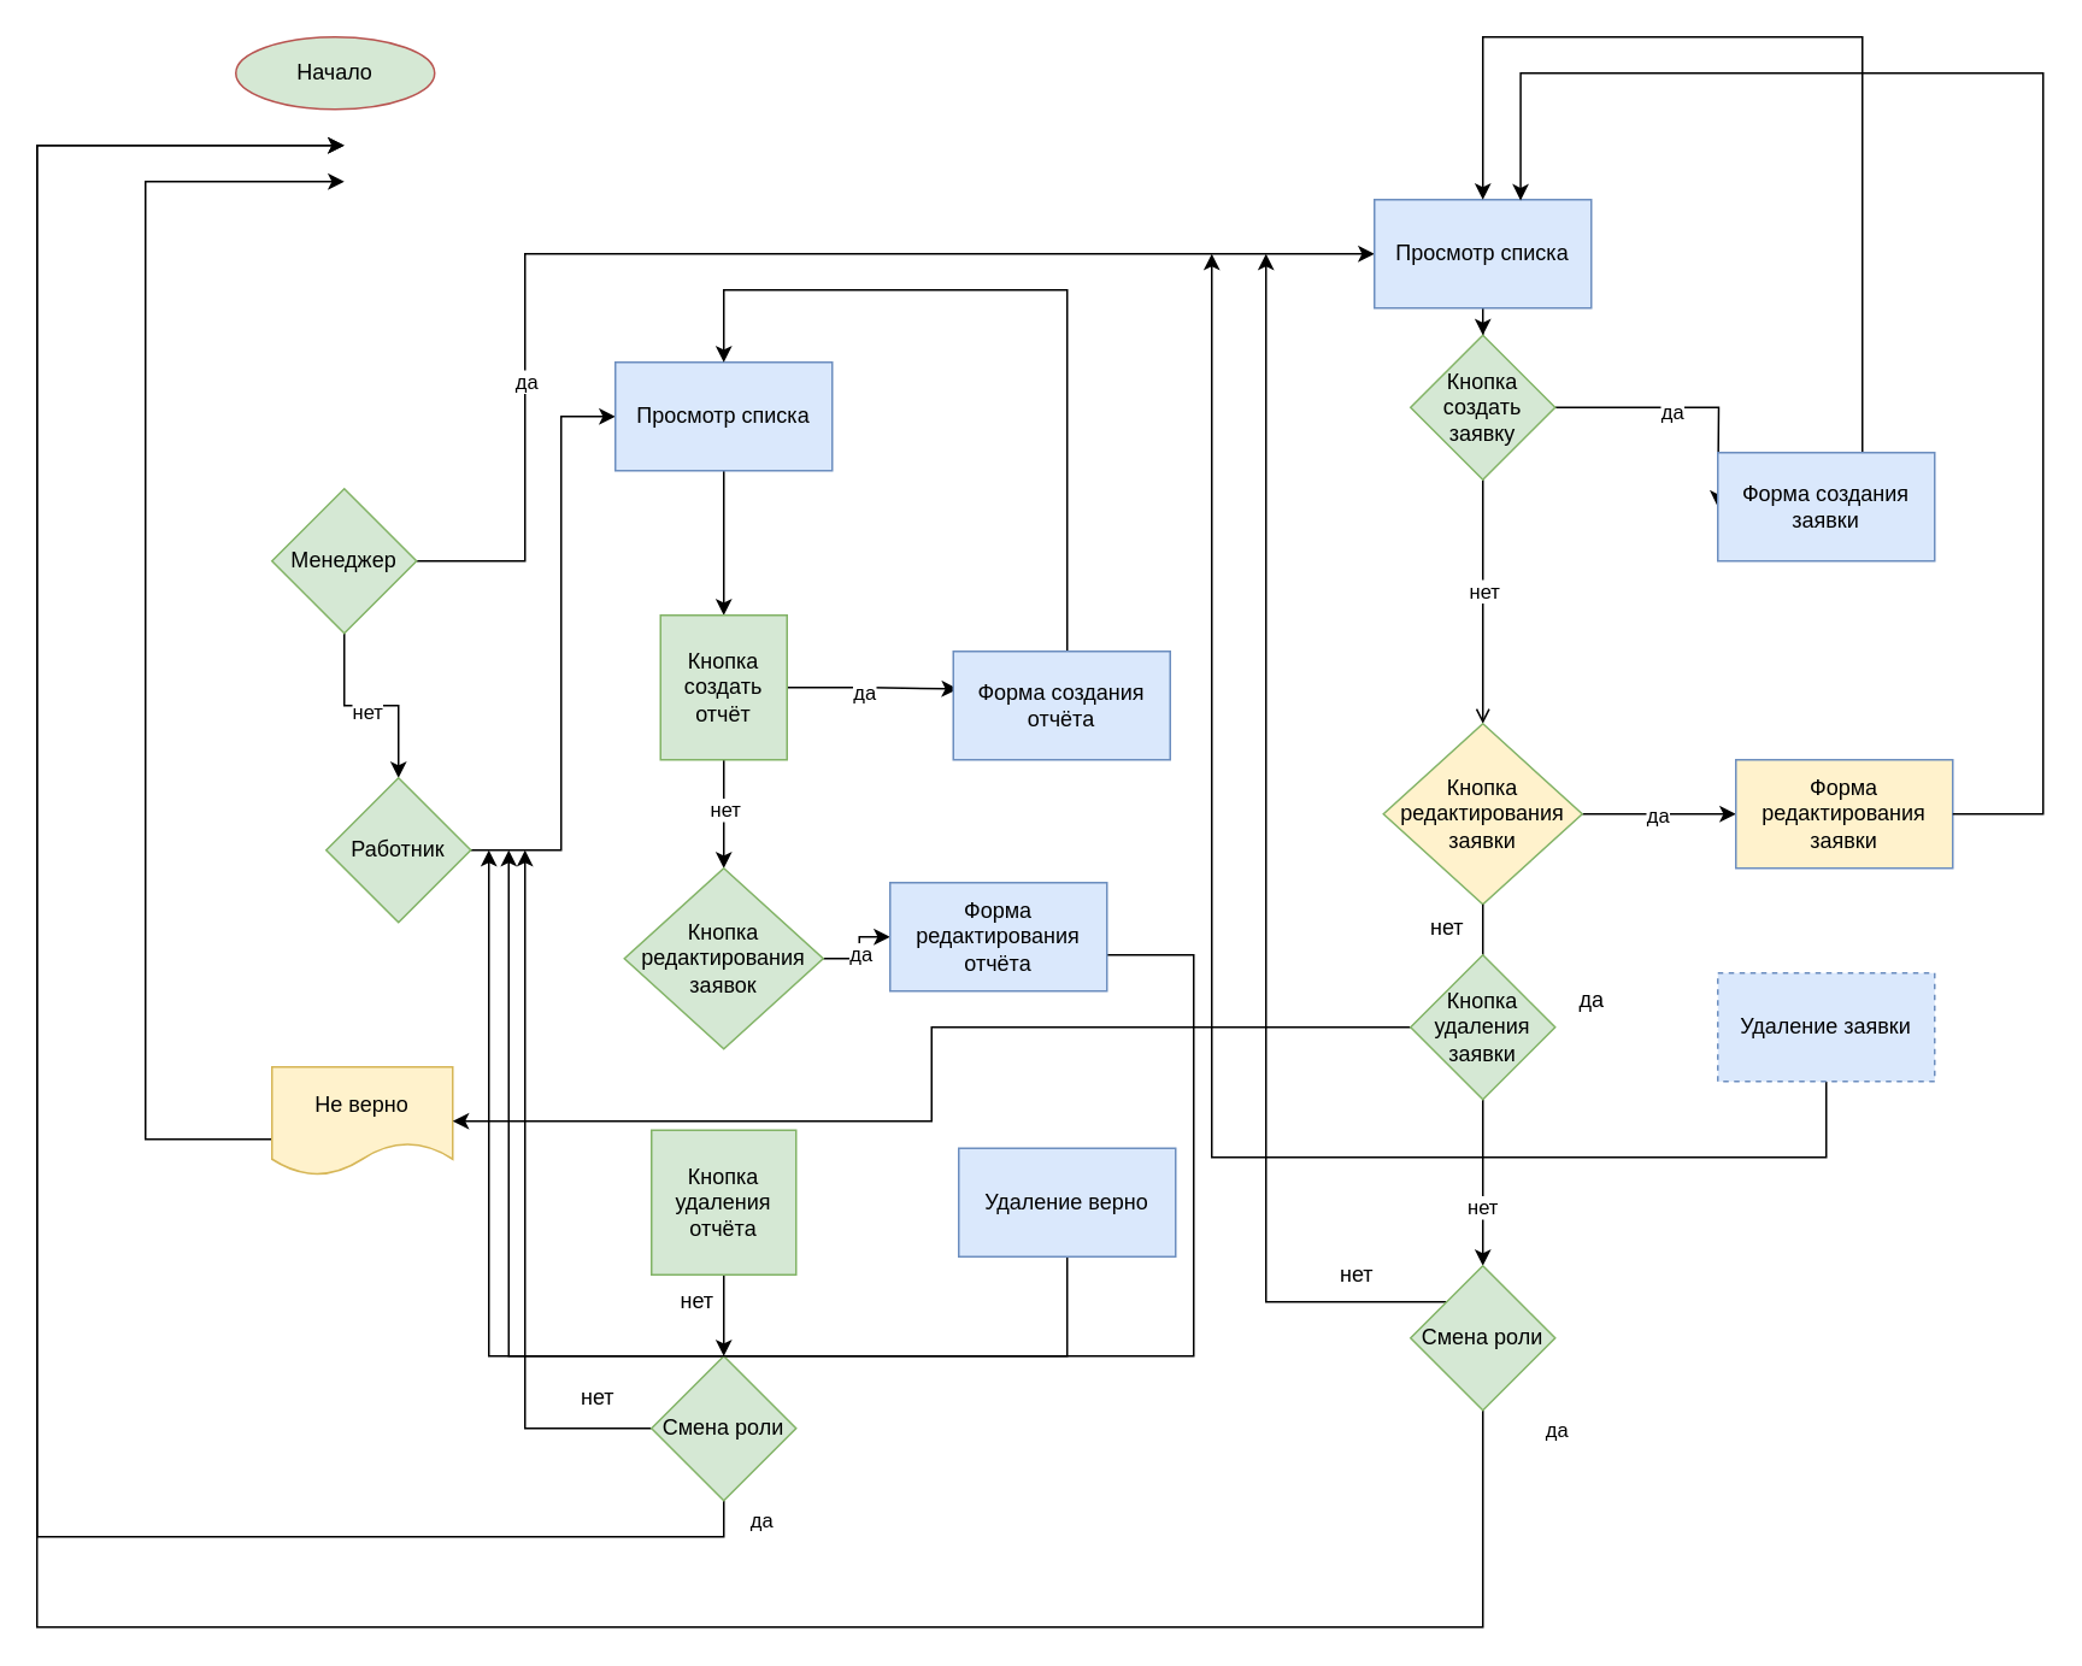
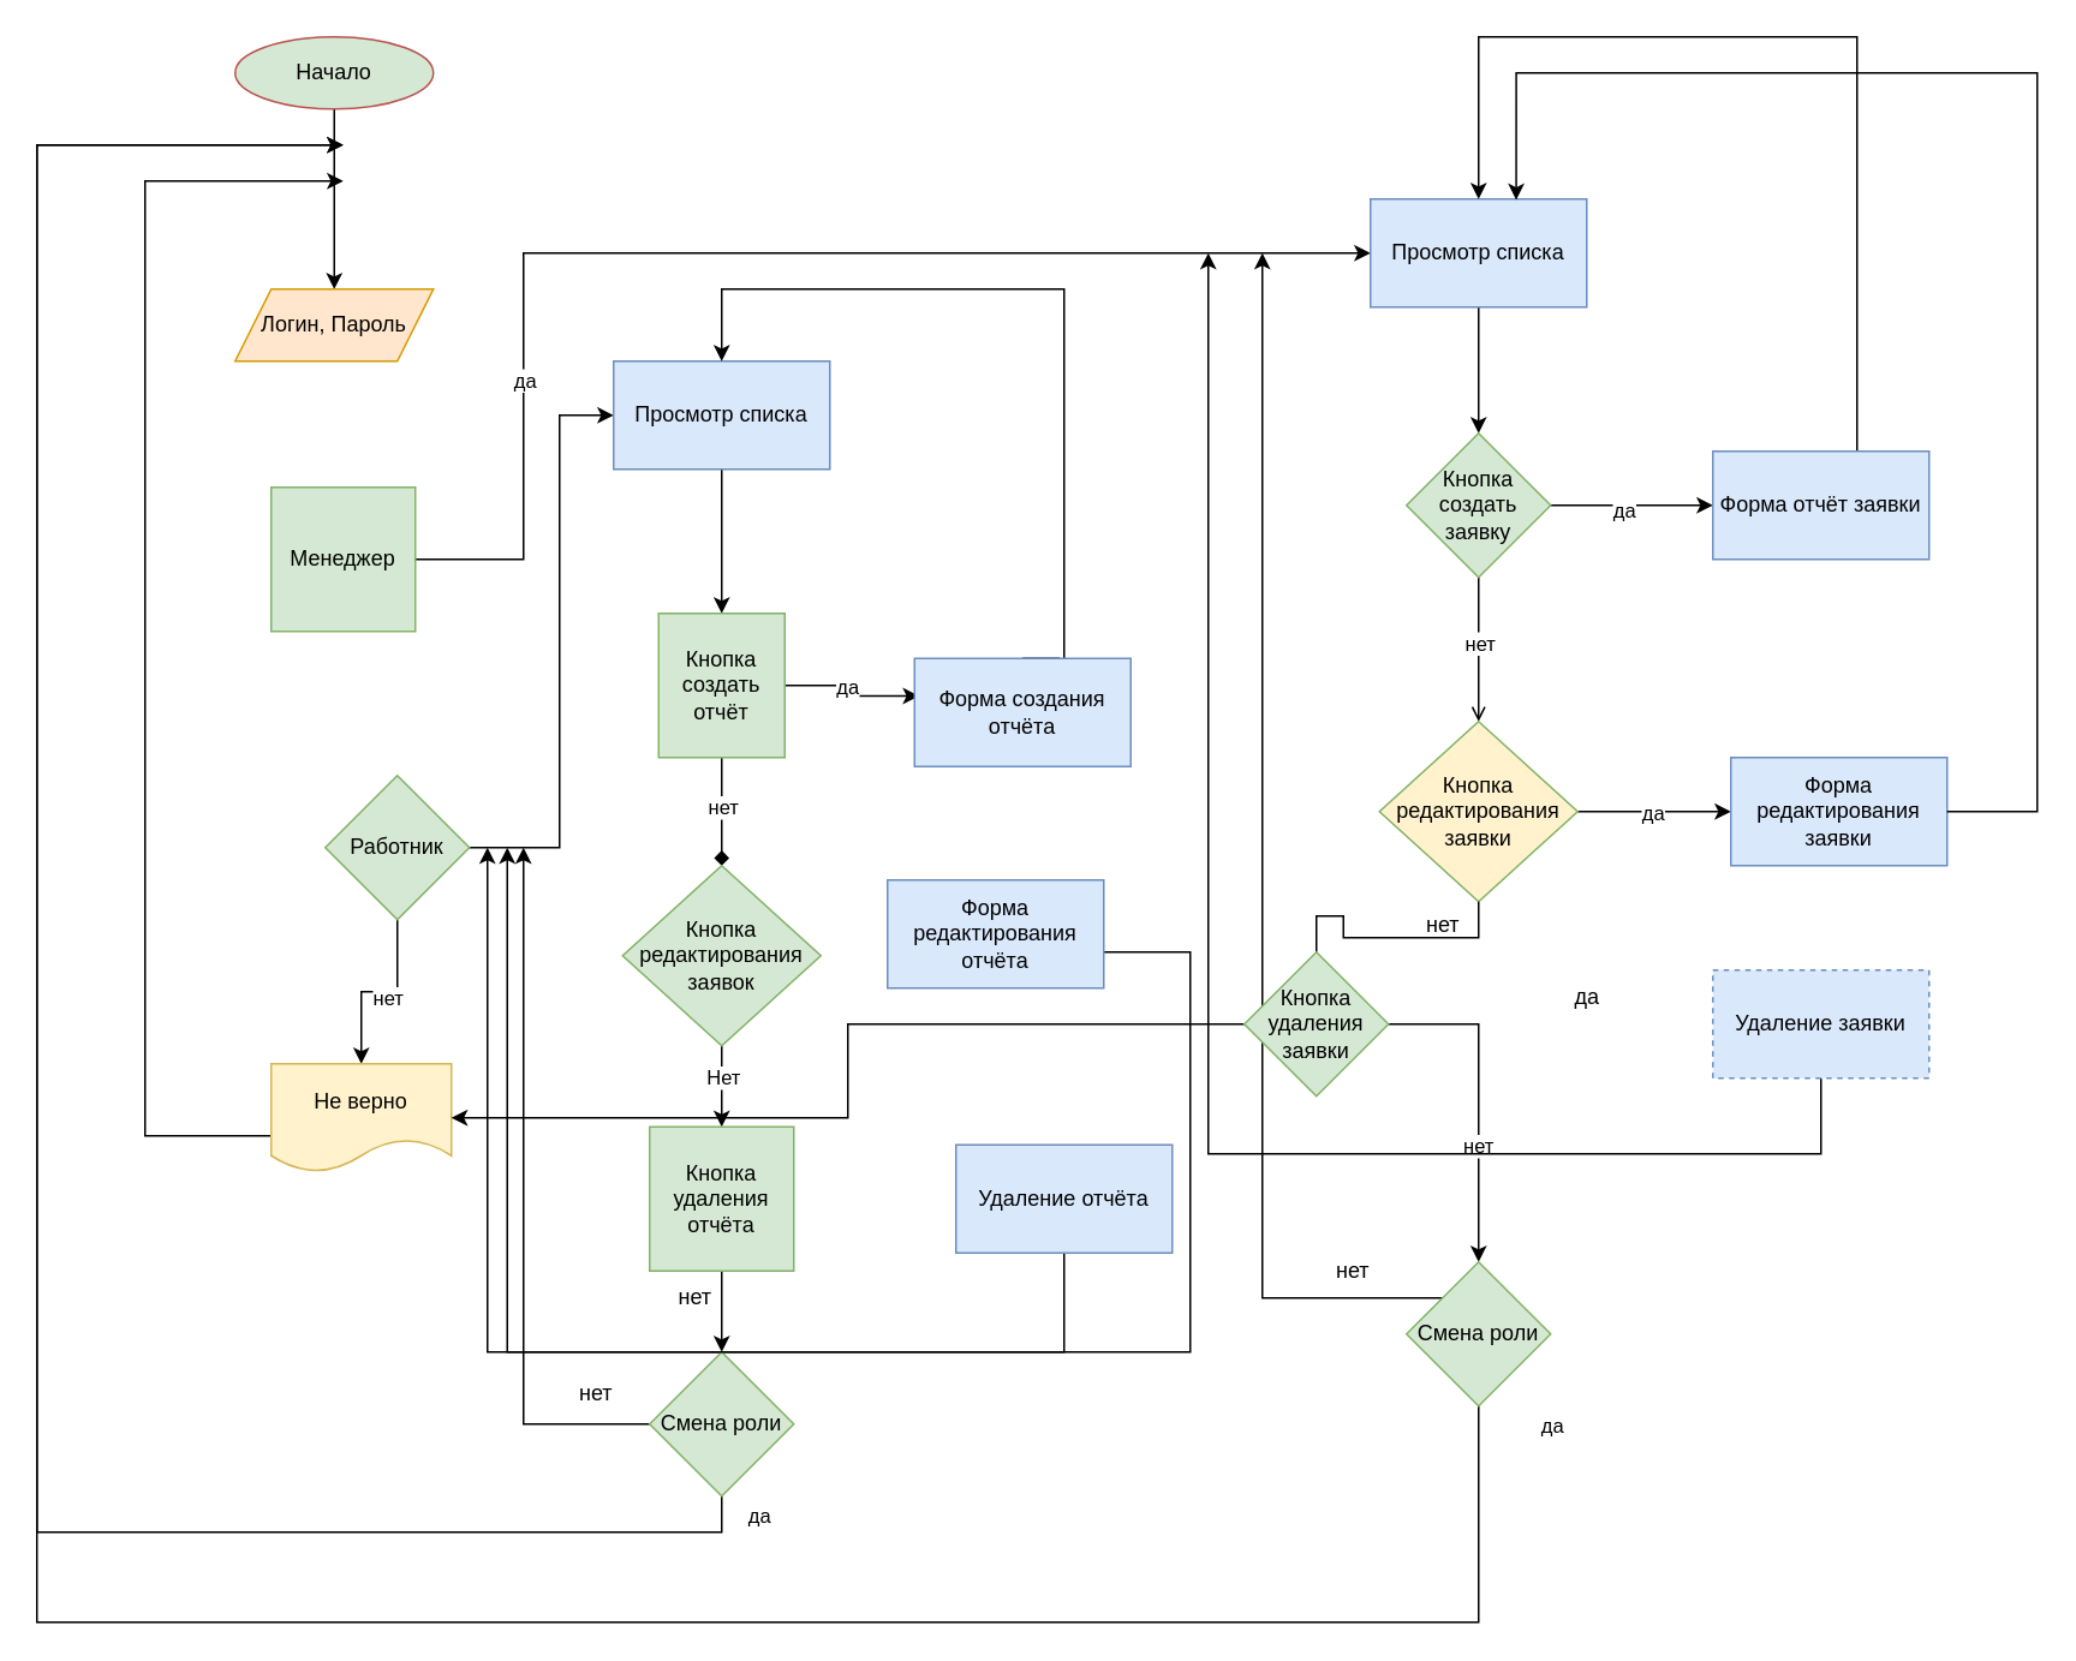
+ <mxCell id="2" style="edgeStyle=orthogonalEdgeStyle;rounded=0;orthogonalLoop=1;jettySize=auto;html=1;entryX=0.5;entryY=0;entryDx=0;entryDy=0;" parent="1" source="3" target="4" edge="1"><mxGeometry relative="1" as="geometry" /></mxCell>
+ <mxCell id="4" value="Логин, Пароль" style="shape=parallelogram;perimeter=parallelogramPerimeter;whiteSpace=wrap;html=1;fixedSize=1;fillColor=#ffe6cc;strokeColor=#d79b00;" parent="1" vertex="1"><mxGeometry x="130" y="160" width="110" height="40" as="geometry" /></mxCell>
- <mxCell id="22" value="Кнопка создать заявку" style="rhombus;whiteSpace=wrap;html=1;rounded=0;fillColor=#d5e8d4;strokeColor=#82b366;" parent="1" vertex="1"><mxGeometry x="780" y="185" width="80" height="80" as="geometry" /></mxCell>
+ <mxCell id="22" value="Кнопка создать заявку" style="rhombus;whiteSpace=wrap;html=1;rounded=0;fillColor=#d5e8d4;strokeColor=#82b366;" parent="1" vertex="1"><mxGeometry x="780" y="240" width="80" height="80" as="geometry" /></mxCell>
- <mxCell id="29" value="Форма создания заявки" style="rounded=0;whiteSpace=wrap;html=1;fillColor=#dae8fc;strokeColor=#6c8ebf;" parent="1" vertex="1"><mxGeometry x="950" y="250" width="120" height="60" as="geometry" /></mxCell>
+ <mxCell id="29" value="Форма отчёт заявки" style="rounded=0;whiteSpace=wrap;html=1;fillColor=#dae8fc;strokeColor=#6c8ebf;" parent="1" vertex="1"><mxGeometry x="950" y="250" width="120" height="60" as="geometry" /></mxCell>
- <mxCell id="9" value="Менеджер" style="rhombus;whiteSpace=wrap;html=1;fillColor=#d5e8d4;strokeColor=#82b366;" parent="1" vertex="1"><mxGeometry x="150" y="270" width="80" height="80" as="geometry" /></mxCell>
+ <mxCell id="9" value="Менеджер" style="whiteSpace=wrap;html=1;fillColor=#d5e8d4;strokeColor=#82b366;rounded=0;" parent="1" vertex="1"><mxGeometry x="150" y="270" width="80" height="80" as="geometry" /></mxCell>
- <mxCell id="5" value="" style="edgeStyle=orthogonalEdgeStyle;rounded=0;orthogonalLoop=1;jettySize=auto;html=1;" parent="1" source="9" target="13" edge="1"><mxGeometry relative="1" as="geometry" /></mxCell>
- <mxCell id="6" value="нет" style="edgeLabel;html=1;align=center;verticalAlign=middle;resizable=0;points=[];" parent="5" vertex="1" connectable="0"><mxGeometry x="-0.05" y="-3" relative="1" as="geometry"><mxPoint as="offset" /></mxGeometry></mxCell>
- <mxCell id="50" value="Форма создания отчёта" style="rounded=0;whiteSpace=wrap;html=1;fillColor=#dae8fc;strokeColor=#6c8ebf;" parent="1" vertex="1"><mxGeometry x="527" y="360" width="120" height="60" as="geometry" /></mxCell>
+ <mxCell id="50" value="Форма создания отчёта" style="rounded=0;whiteSpace=wrap;html=1;fillColor=#dae8fc;strokeColor=#6c8ebf;" parent="1" vertex="1"><mxGeometry x="507" y="365" width="120" height="60" as="geometry" /></mxCell>
- <mxCell id="31" value="Форма редактирования&lt;br&gt;заявки" style="rounded=0;whiteSpace=wrap;html=1;fillColor=#fff2cc;strokeColor=#6c8ebf;" parent="1" vertex="1"><mxGeometry x="960" y="420" width="120" height="60" as="geometry" /></mxCell>
+ <mxCell id="31" value="Форма редактирования&lt;br&gt;заявки" style="rounded=0;whiteSpace=wrap;html=1;fillColor=#dae8fc;strokeColor=#6c8ebf;" parent="1" vertex="1"><mxGeometry x="960" y="420" width="120" height="60" as="geometry" /></mxCell>
- <mxCell id="41" value="" style="edgeStyle=orthogonalEdgeStyle;rounded=0;orthogonalLoop=1;jettySize=auto;html=1;" parent="1" source="43" target="48" edge="1"><mxGeometry relative="1" as="geometry" /></mxCell>
+ <mxCell id="41" value="" style="edgeStyle=orthogonalEdgeStyle;rounded=0;orthogonalLoop=1;jettySize=auto;html=1;endArrow=diamond;" parent="1" source="43" target="48" edge="1"><mxGeometry relative="1" as="geometry" /></mxCell>
- <mxCell id="44" style="edgeStyle=orthogonalEdgeStyle;rounded=0;orthogonalLoop=1;jettySize=auto;html=1;" parent="1" source="48" target="52" edge="1"><mxGeometry relative="1" as="geometry"><mxPoint x="570" y="540" as="targetPoint" /></mxGeometry></mxCell>
- <mxCell id="45" value="да" style="edgeLabel;html=1;align=center;verticalAlign=middle;resizable=0;points=[];" parent="44" vertex="1" connectable="0"><mxGeometry x="-0.041" relative="1" as="geometry"><mxPoint as="offset" /></mxGeometry></mxCell>
+ <mxCell id="10" style="edgeStyle=orthogonalEdgeStyle;rounded=0;orthogonalLoop=1;jettySize=auto;html=1;entryX=0.5;entryY=0;entryDx=0;entryDy=0;" parent="1" source="13" target="15" edge="1"><mxGeometry relative="1" as="geometry" /></mxCell>
+ <mxCell id="11" value="нет" style="edgeLabel;html=1;align=center;verticalAlign=middle;resizable=0;points=[];" parent="10" vertex="1" connectable="0"><mxGeometry x="-0.075" y="3" relative="1" as="geometry"><mxPoint as="offset" /></mxGeometry></mxCell>
- <mxCell id="60" value="Кнопка удаления заявки" style="rhombus;whiteSpace=wrap;html=1;rounded=0;fillColor=#d5e8d4;strokeColor=#82b366;" parent="1" vertex="1"><mxGeometry x="780" y="528" width="80" height="80" as="geometry" /></mxCell>
+ <mxCell id="60" value="Кнопка удаления заявки" style="rhombus;whiteSpace=wrap;html=1;rounded=0;fillColor=#d5e8d4;strokeColor=#82b366;" parent="1" vertex="1"><mxGeometry x="690" y="528" width="80" height="80" as="geometry" /></mxCell>
+ <mxCell id="46" style="edgeStyle=orthogonalEdgeStyle;rounded=0;orthogonalLoop=1;jettySize=auto;html=1;" parent="1" source="48" target="66" edge="1"><mxGeometry relative="1" as="geometry" /></mxCell>
+ <mxCell id="47" value="Нет" style="edgeLabel;html=1;align=center;verticalAlign=middle;resizable=0;points=[];" parent="46" vertex="1" connectable="0"><mxGeometry x="-0.235" relative="1" as="geometry"><mxPoint as="offset" /></mxGeometry></mxCell>
- <mxCell id="68" value="Удаление верно" style="rounded=0;whiteSpace=wrap;html=1;fillColor=#dae8fc;strokeColor=#6c8ebf;" parent="1" vertex="1"><mxGeometry x="530" y="635" width="120" height="60" as="geometry" /></mxCell>
+ <mxCell id="68" value="Удаление отчёта" style="rounded=0;whiteSpace=wrap;html=1;fillColor=#dae8fc;strokeColor=#6c8ebf;" parent="1" vertex="1"><mxGeometry x="530" y="635" width="120" height="60" as="geometry" /></mxCell>
